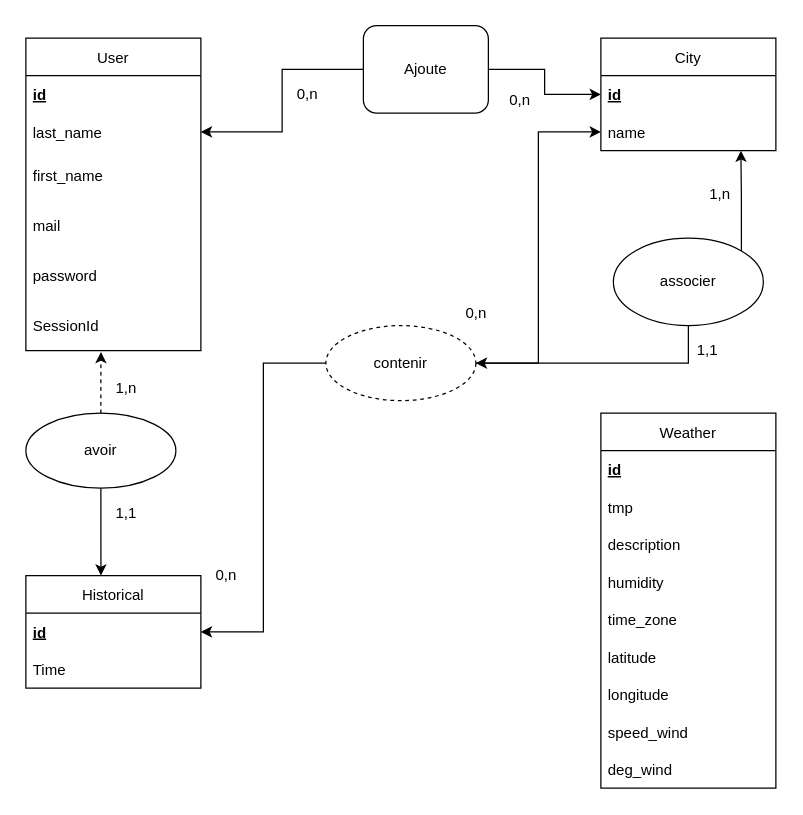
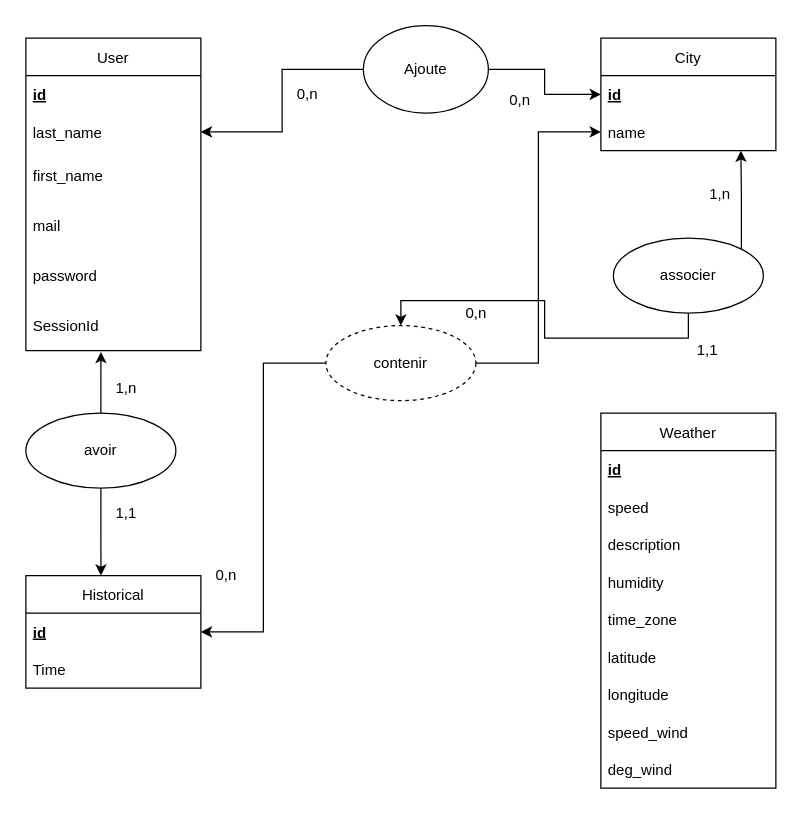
- <mxCell id="27" value="Ajoute" style="whiteSpace=wrap;html=1;fontColor=none;rounded=1;" vertex="1" parent="1"><mxGeometry x="290" y="20" width="100" height="70" as="geometry" /></mxCell>
+ <mxCell id="27" value="Ajoute" style="ellipse;whiteSpace=wrap;html=1;fontColor=none;" vertex="1" parent="1"><mxGeometry x="290" y="20" width="100" height="70" as="geometry" /></mxCell>
- <mxCell id="37" value="associer" style="ellipse;whiteSpace=wrap;html=1;fontColor=none;" vertex="1" parent="1"><mxGeometry x="490" y="190" width="120" height="70" as="geometry" /></mxCell>
+ <mxCell id="37" value="associer" style="ellipse;whiteSpace=wrap;html=1;fontColor=none;" vertex="1" parent="1"><mxGeometry x="490" y="190" width="120" height="60" as="geometry" /></mxCell>
- <mxCell id="31" style="edgeStyle=orthogonalEdgeStyle;rounded=0;orthogonalLoop=1;jettySize=auto;html=1;exitX=0.5;exitY=0;exitDx=0;exitDy=0;entryX=0.429;entryY=1.025;entryDx=0;entryDy=0;entryPerimeter=0;fontColor=none;dashed=1;" edge="1" parent="1" source="32" target="8"><mxGeometry relative="1" as="geometry" /></mxCell>
+ <mxCell id="31" style="edgeStyle=orthogonalEdgeStyle;rounded=0;orthogonalLoop=1;jettySize=auto;html=1;exitX=0.5;exitY=0;exitDx=0;exitDy=0;entryX=0.429;entryY=1.025;entryDx=0;entryDy=0;entryPerimeter=0;fontColor=none;" edge="1" parent="1" source="32" target="8"><mxGeometry relative="1" as="geometry" /></mxCell>
- <mxCell id="14" value="tmp" style="text;strokeColor=none;fillColor=none;align=left;verticalAlign=middle;spacingLeft=4;spacingRight=4;overflow=hidden;points=[[0,0.5],[1,0.5]];portConstraint=eastwest;rotatable=0;fontColor=none;" vertex="1" parent="12"><mxGeometry y="60" width="140" height="30" as="geometry" /></mxCell>
+ <mxCell id="14" value="speed" style="text;strokeColor=none;fillColor=none;align=left;verticalAlign=middle;spacingLeft=4;spacingRight=4;overflow=hidden;points=[[0,0.5],[1,0.5]];portConstraint=eastwest;rotatable=0;fontColor=none;" vertex="1" parent="12"><mxGeometry y="60" width="140" height="30" as="geometry" /></mxCell>
